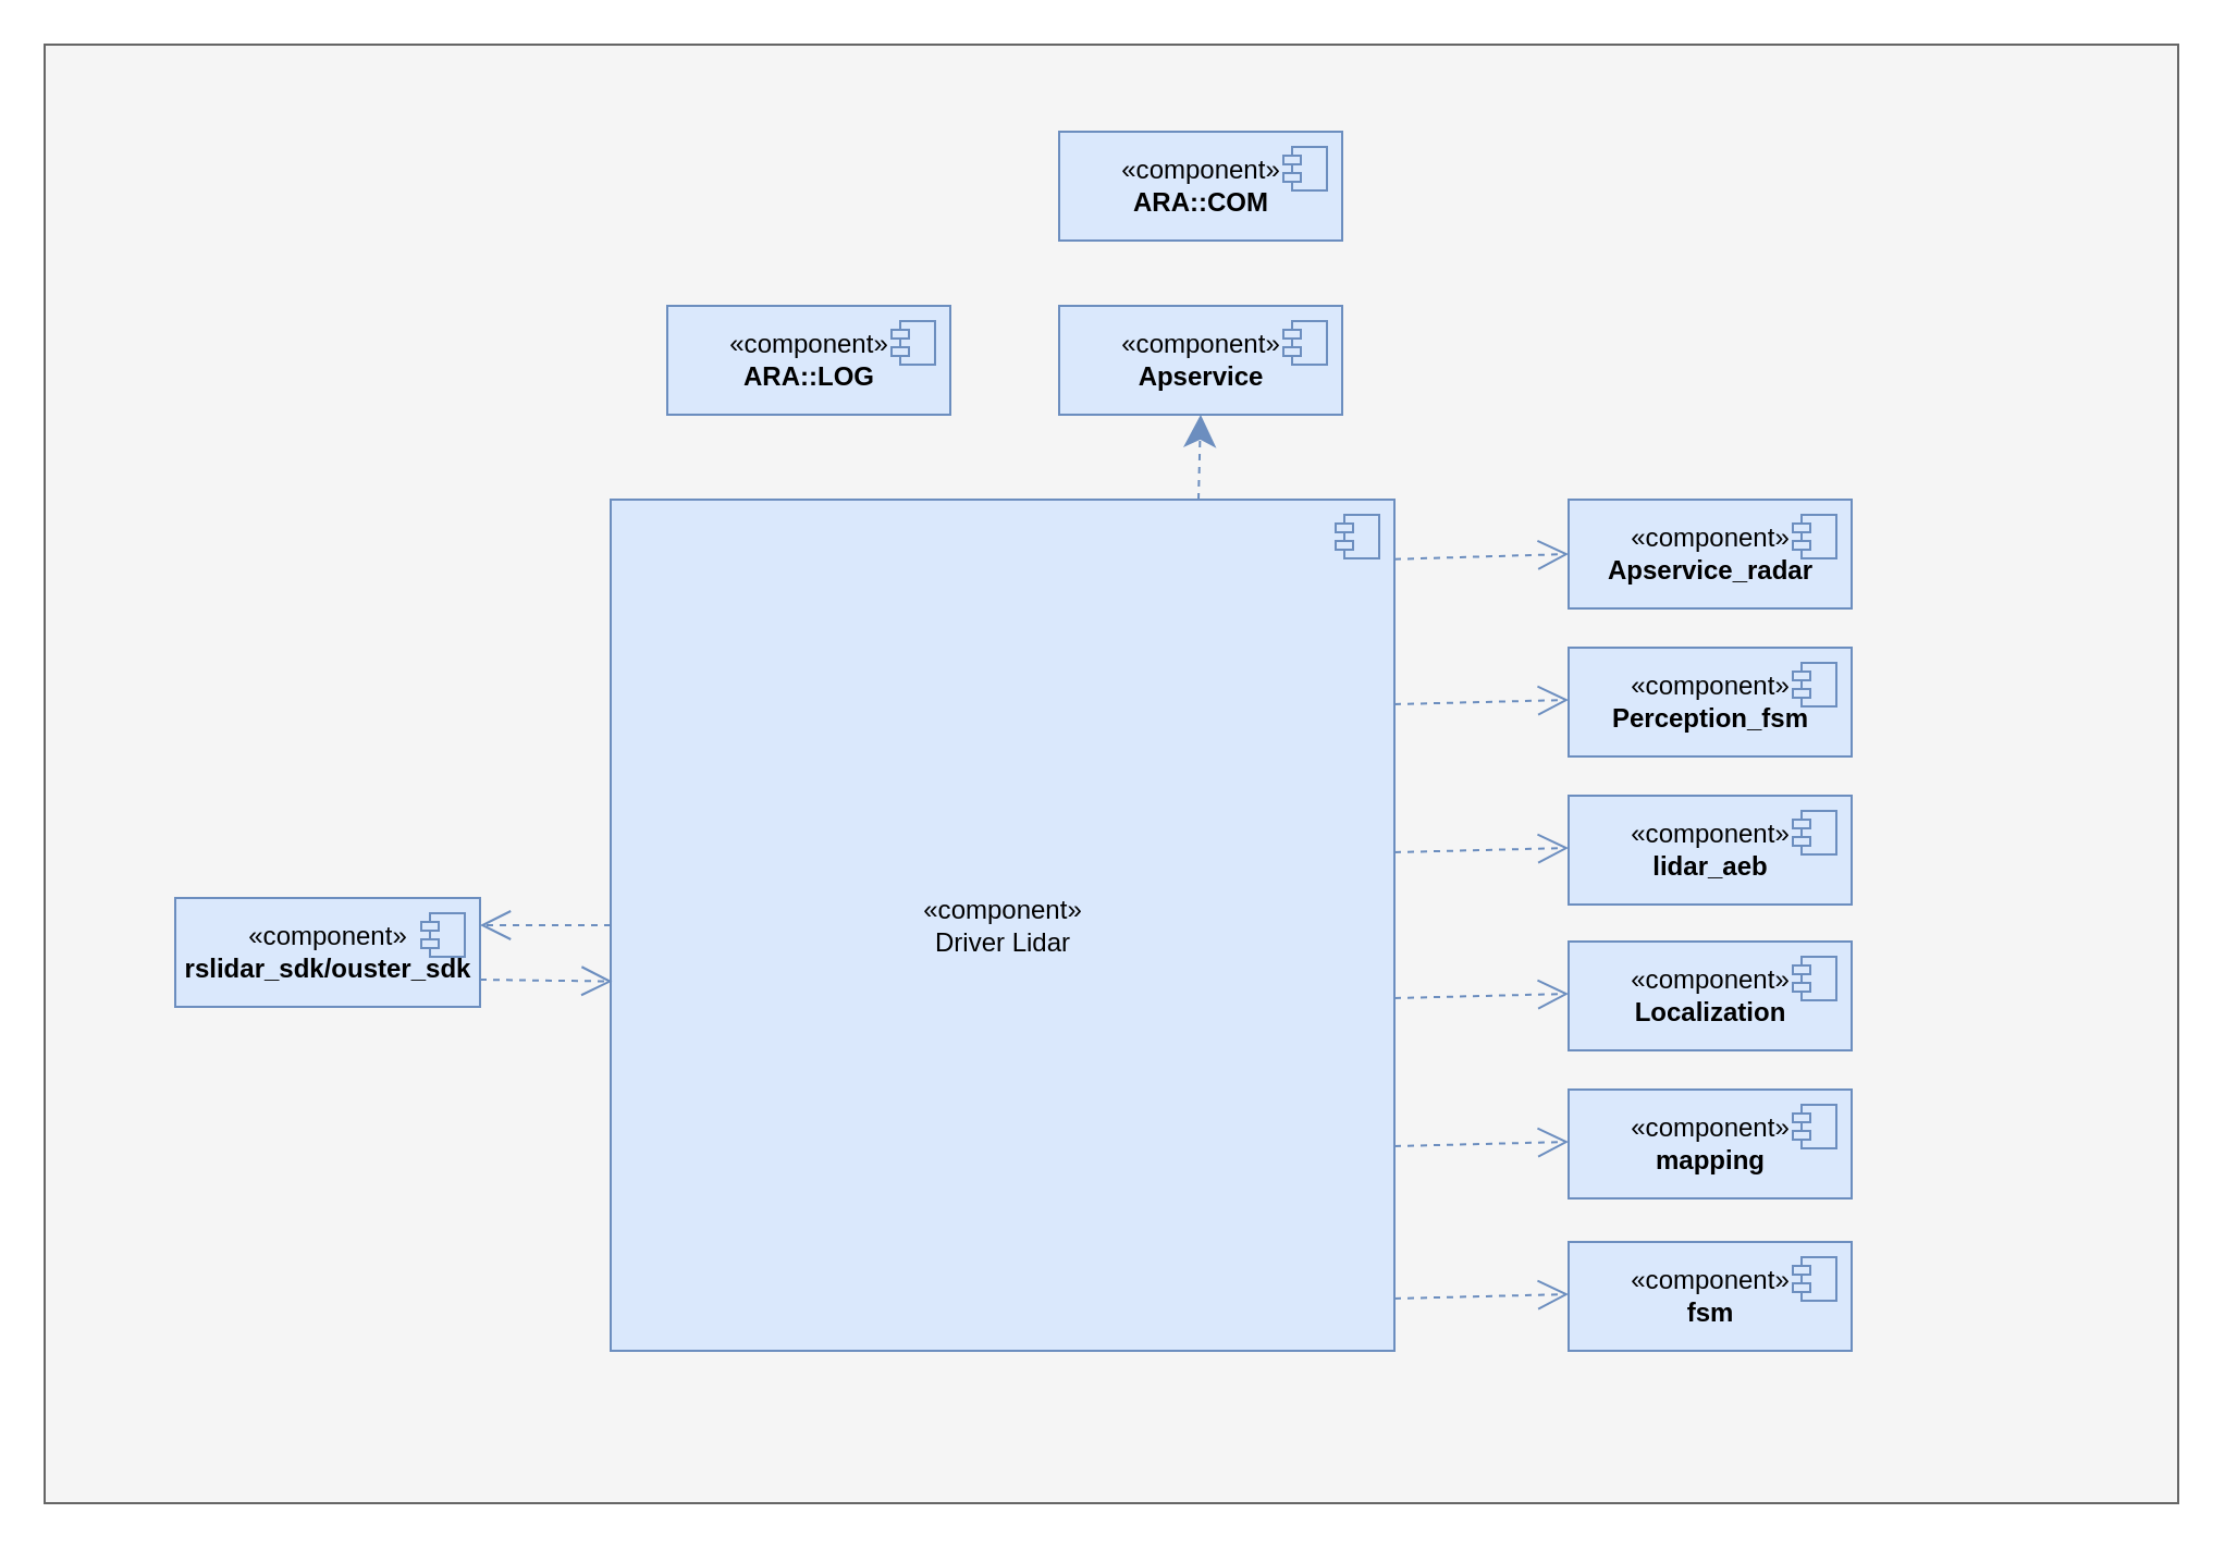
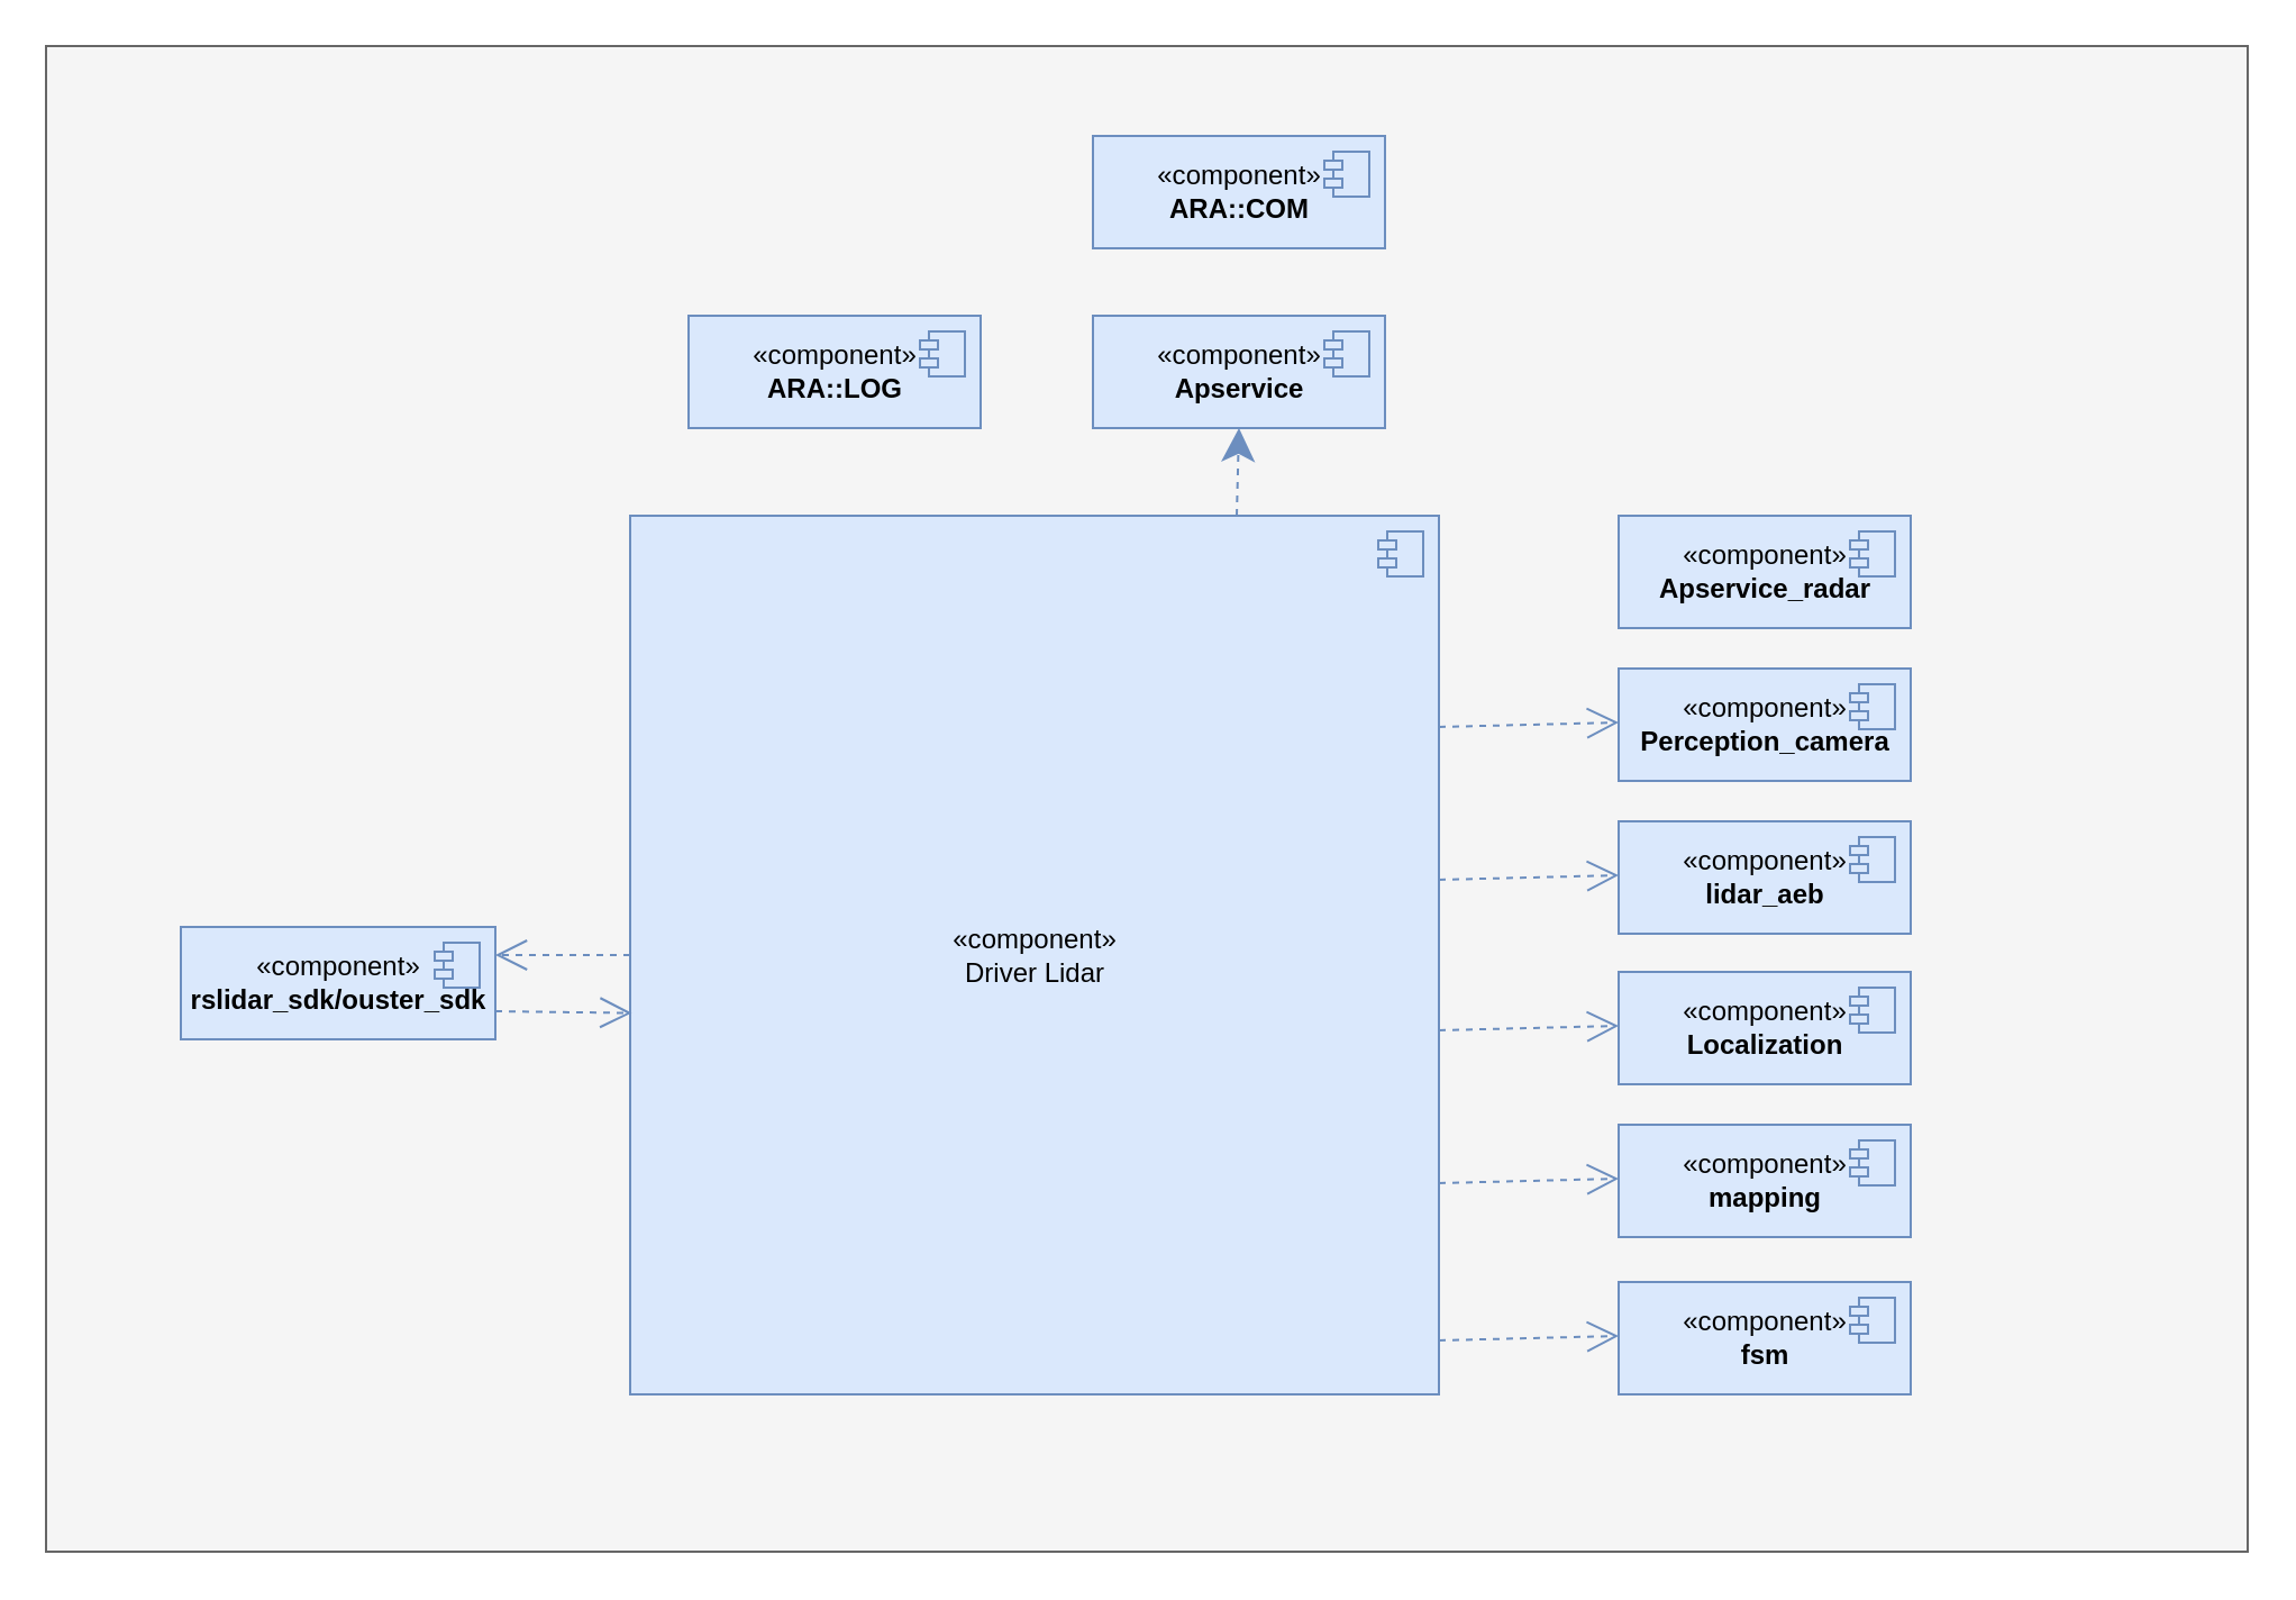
- <mxCell id="28" value="" style="endArrow=open;endSize=12;dashed=1;html=1;rounded=0;exitX=1;exitY=0.07;exitDx=0;exitDy=0;fillColor=#dae8fc;strokeColor=#6c8ebf;entryX=0;entryY=0.5;entryDx=0;entryDy=0;exitPerimeter=0;" edge="1" parent="1" source="3" target="14"><mxGeometry width="160" relative="1" as="geometry"><mxPoint x="230" y="460" as="sourcePoint" /><mxPoint x="291" y="460" as="targetPoint" /></mxGeometry></mxCell>
- <mxCell id="16" value="«c&lt;span&gt;omponent&lt;/span&gt;»&lt;br&gt;&lt;b&gt;Perception_fsm&lt;/b&gt;" style="html=1;dropTarget=0;fontStyle=0;fillColor=#dae8fc;strokeColor=#6c8ebf;align=center;" vertex="1" parent="1"><mxGeometry x="720" y="297" width="130" height="50" as="geometry" /></mxCell>
+ <mxCell id="16" value="«c&lt;span&gt;omponent&lt;/span&gt;»&lt;br&gt;&lt;b&gt;Perception_camera&lt;/b&gt;" style="html=1;dropTarget=0;fontStyle=0;fillColor=#dae8fc;strokeColor=#6c8ebf;align=center;" vertex="1" parent="1"><mxGeometry x="720" y="297" width="130" height="50" as="geometry" /></mxCell>
